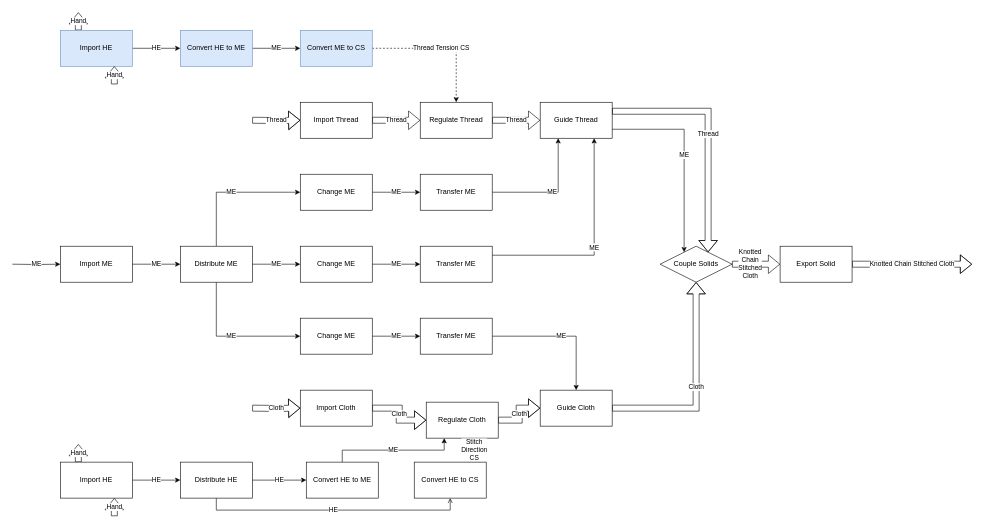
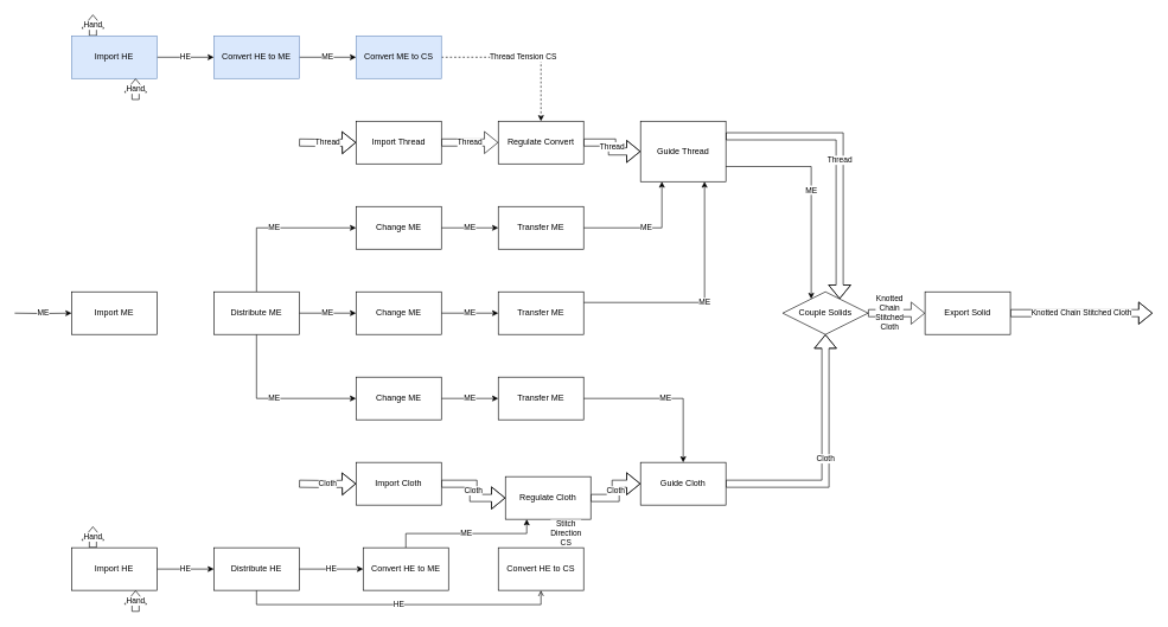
- <mxCell id="18" value="Regulate Thread" style="rounded=0;whiteSpace=wrap;html=1;" parent="1" vertex="1"><mxGeometry x="700" y="170" width="120" height="60" as="geometry" /></mxCell>
+ <mxCell id="18" value="Regulate Convert" style="rounded=0;whiteSpace=wrap;html=1;" parent="1" vertex="1"><mxGeometry x="700" y="170" width="120" height="60" as="geometry" /></mxCell>
- <mxCell id="16" value="Guide Thread" style="rounded=0;whiteSpace=wrap;html=1;" parent="1" vertex="1"><mxGeometry x="900" y="170" width="120" height="60" as="geometry" /></mxCell>
+ <mxCell id="16" value="Guide Thread" style="rounded=0;whiteSpace=wrap;html=1;" parent="1" vertex="1"><mxGeometry x="900" y="170" width="120" height="85" as="geometry" /></mxCell>
- <mxCell id="2" value="ME" style="edgeStyle=orthogonalEdgeStyle;rounded=0;orthogonalLoop=1;jettySize=auto;html=1;exitX=1;exitY=0.5;exitDx=0;exitDy=0;entryX=0;entryY=0.5;entryDx=0;entryDy=0;" parent="1" source="3" target="7" edge="1"><mxGeometry relative="1" as="geometry" /></mxCell>
- <mxCell id="49" value="Convert HE to CS" style="rounded=0;whiteSpace=wrap;html=1;" parent="1" vertex="1"><mxGeometry x="690" y="770" width="120" height="60" as="geometry" /></mxCell>
+ <mxCell id="49" value="Convert HE to CS" style="rounded=0;whiteSpace=wrap;html=1;" parent="1" vertex="1"><mxGeometry x="700" y="770" width="120" height="60" as="geometry" /></mxCell>
